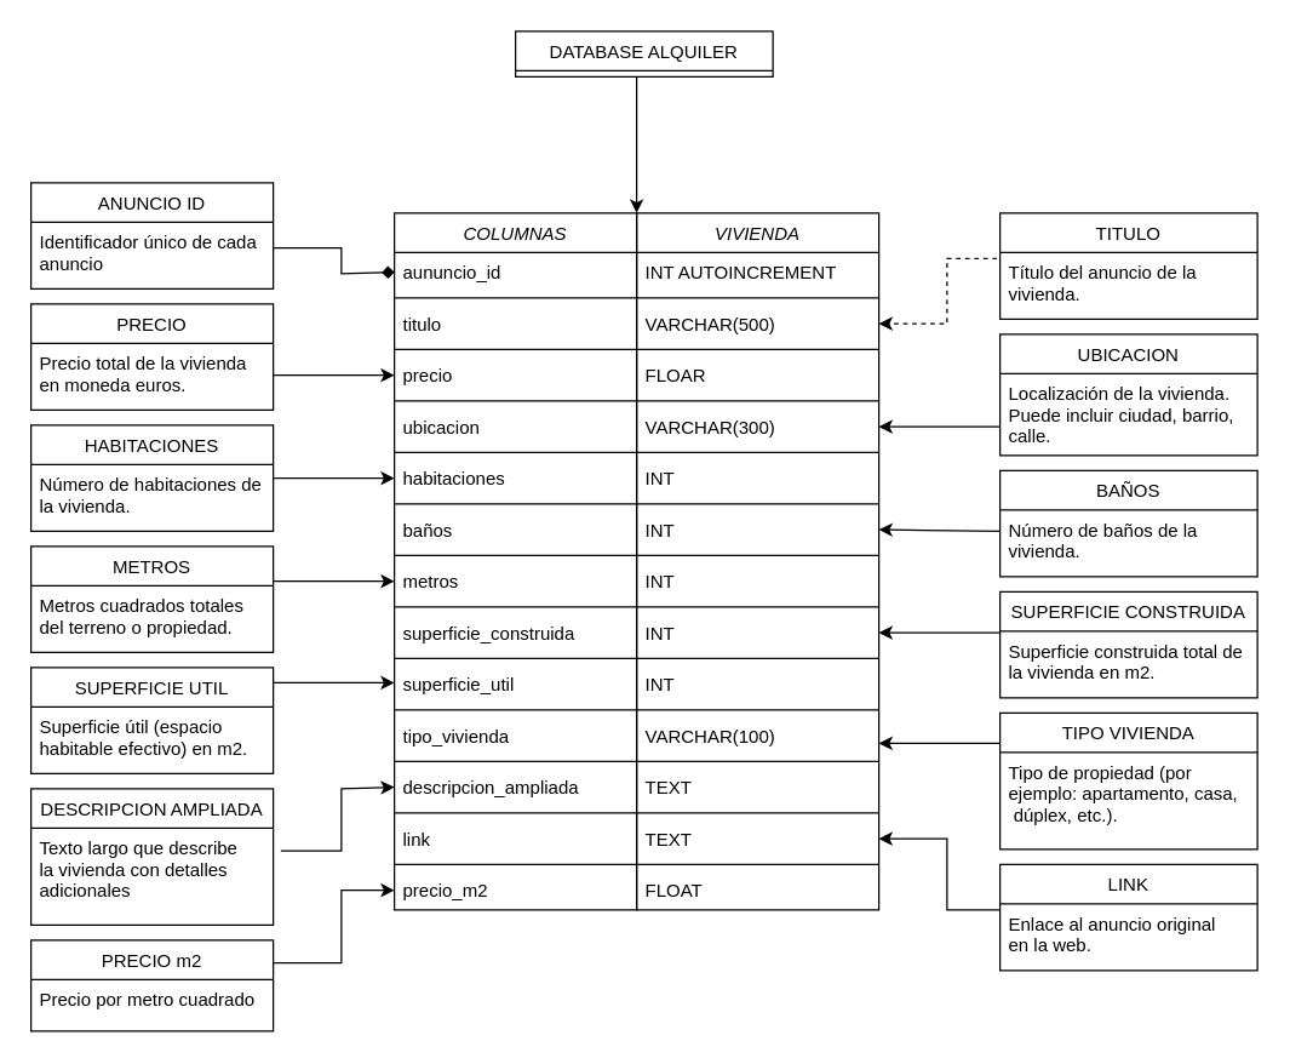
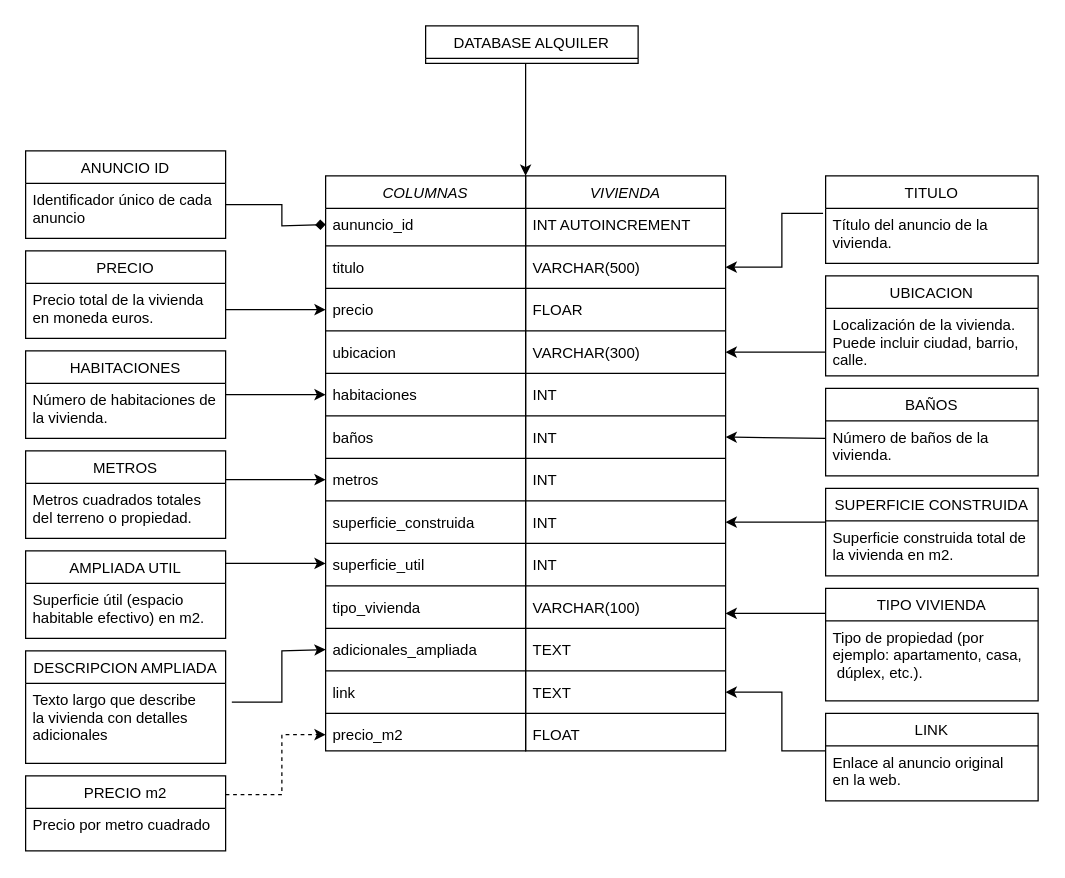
- <mxCell id="70" value="" style="endArrow=classic;html=1;rounded=0;entryX=1;entryY=0.5;entryDx=0;entryDy=0;exitX=-0.012;exitY=0.118;exitDx=0;exitDy=0;exitPerimeter=0;dashed=1;" parent="1" source="90" target="5" edge="1"><mxGeometry width="50" height="50" relative="1" as="geometry"><mxPoint x="660" y="200" as="sourcePoint" /><mxPoint x="580" y="200" as="targetPoint" /><Array as="points"><mxPoint x="625" y="170" /><mxPoint x="625" y="213" /></Array></mxGeometry></mxCell>
+ <mxCell id="70" value="" style="endArrow=classic;html=1;rounded=0;entryX=1;entryY=0.5;entryDx=0;entryDy=0;exitX=-0.012;exitY=0.118;exitDx=0;exitDy=0;exitPerimeter=0;" parent="1" source="90" target="5" edge="1"><mxGeometry width="50" height="50" relative="1" as="geometry"><mxPoint x="660" y="200" as="sourcePoint" /><mxPoint x="580" y="200" as="targetPoint" /><Array as="points"><mxPoint x="625" y="170" /><mxPoint x="625" y="213" /></Array></mxGeometry></mxCell>
- <mxCell id="61" value="SUPERFICIE UTIL" style="swimlane;fontStyle=0;align=center;verticalAlign=top;childLayout=stackLayout;horizontal=1;startSize=26;horizontalStack=0;resizeParent=1;resizeLast=0;collapsible=1;marginBottom=0;rounded=0;shadow=0;strokeWidth=1;" parent="1" vertex="1"><mxGeometry x="20" y="440" width="160" height="70" as="geometry"><mxRectangle x="130" y="380" width="160" height="26" as="alternateBounds" /></mxGeometry></mxCell>
+ <mxCell id="61" value="AMPLIADA UTIL" style="swimlane;fontStyle=0;align=center;verticalAlign=top;childLayout=stackLayout;horizontal=1;startSize=26;horizontalStack=0;resizeParent=1;resizeLast=0;collapsible=1;marginBottom=0;rounded=0;shadow=0;strokeWidth=1;" parent="1" vertex="1"><mxGeometry x="20" y="440" width="160" height="70" as="geometry"><mxRectangle x="130" y="380" width="160" height="26" as="alternateBounds" /></mxGeometry></mxCell>
- <mxCell id="53" value="descripcion_ampliada" style="text;align=left;verticalAlign=top;spacingLeft=4;spacingRight=4;overflow=hidden;rotatable=0;points=[[0,0.5],[1,0.5]];portConstraint=eastwest;" parent="32" vertex="1"><mxGeometry y="366" width="160" height="26" as="geometry" /></mxCell>
+ <mxCell id="53" value="adicionales_ampliada" style="text;align=left;verticalAlign=top;spacingLeft=4;spacingRight=4;overflow=hidden;rotatable=0;points=[[0,0.5],[1,0.5]];portConstraint=eastwest;" parent="32" vertex="1"><mxGeometry y="366" width="160" height="26" as="geometry" /></mxCell>
- <mxCell id="60" value="" style="endArrow=classic;html=1;rounded=0;entryX=0;entryY=0.5;entryDx=0;entryDy=0;exitX=1;exitY=0.25;exitDx=0;exitDy=0;" parent="1" source="28" target="57" edge="1"><mxGeometry width="50" height="50" relative="1" as="geometry"><mxPoint x="400" y="640" as="sourcePoint" /><mxPoint x="430" y="660" as="targetPoint" /><Array as="points"><mxPoint x="225" y="635" /><mxPoint x="225" y="587" /></Array></mxGeometry></mxCell>
+ <mxCell id="60" value="" style="endArrow=classic;html=1;rounded=0;entryX=0;entryY=0.5;entryDx=0;entryDy=0;exitX=1;exitY=0.25;exitDx=0;exitDy=0;dashed=1;" parent="1" source="28" target="57" edge="1"><mxGeometry width="50" height="50" relative="1" as="geometry"><mxPoint x="400" y="640" as="sourcePoint" /><mxPoint x="430" y="660" as="targetPoint" /><Array as="points"><mxPoint x="225" y="635" /><mxPoint x="225" y="587" /></Array></mxGeometry></mxCell>
